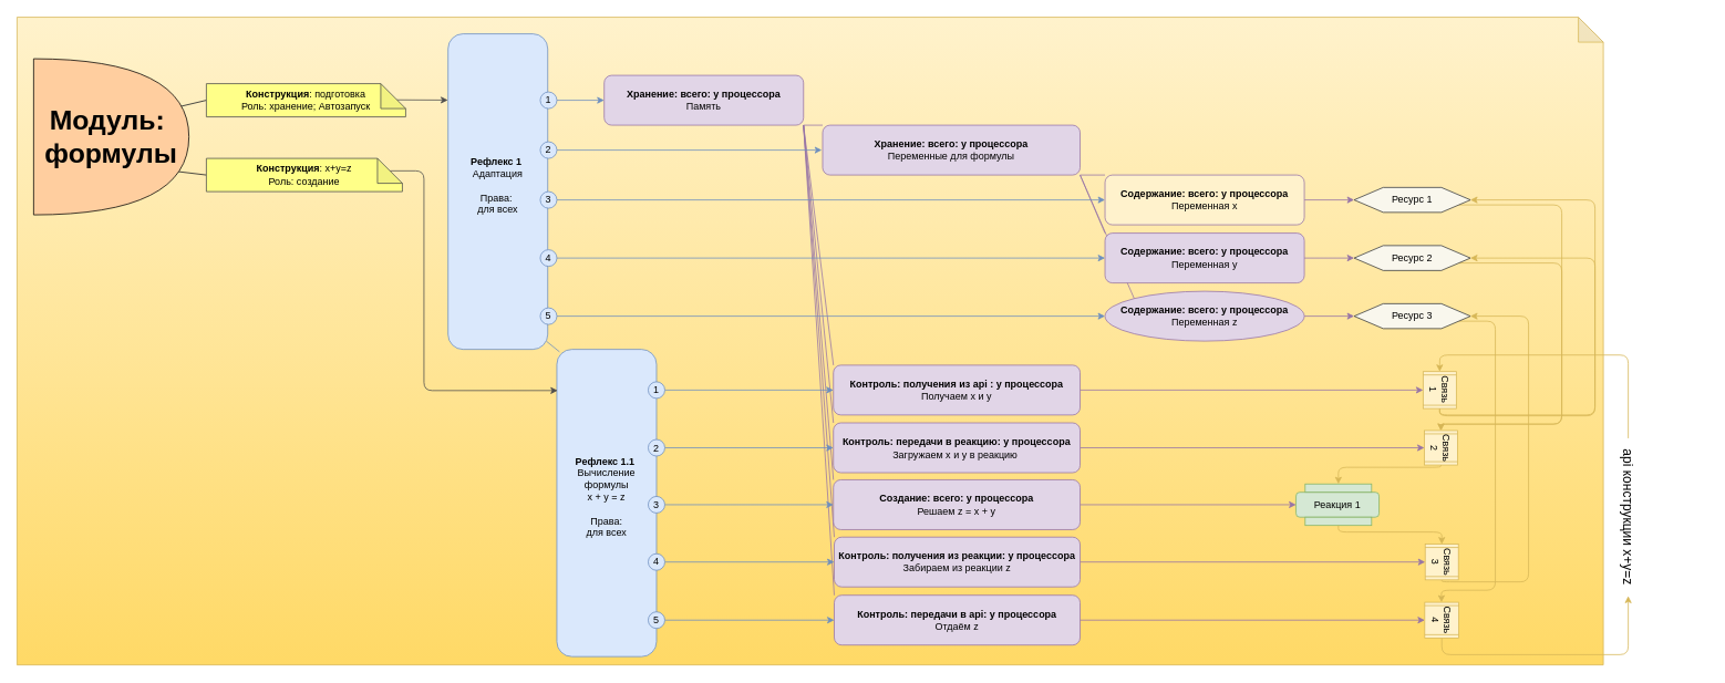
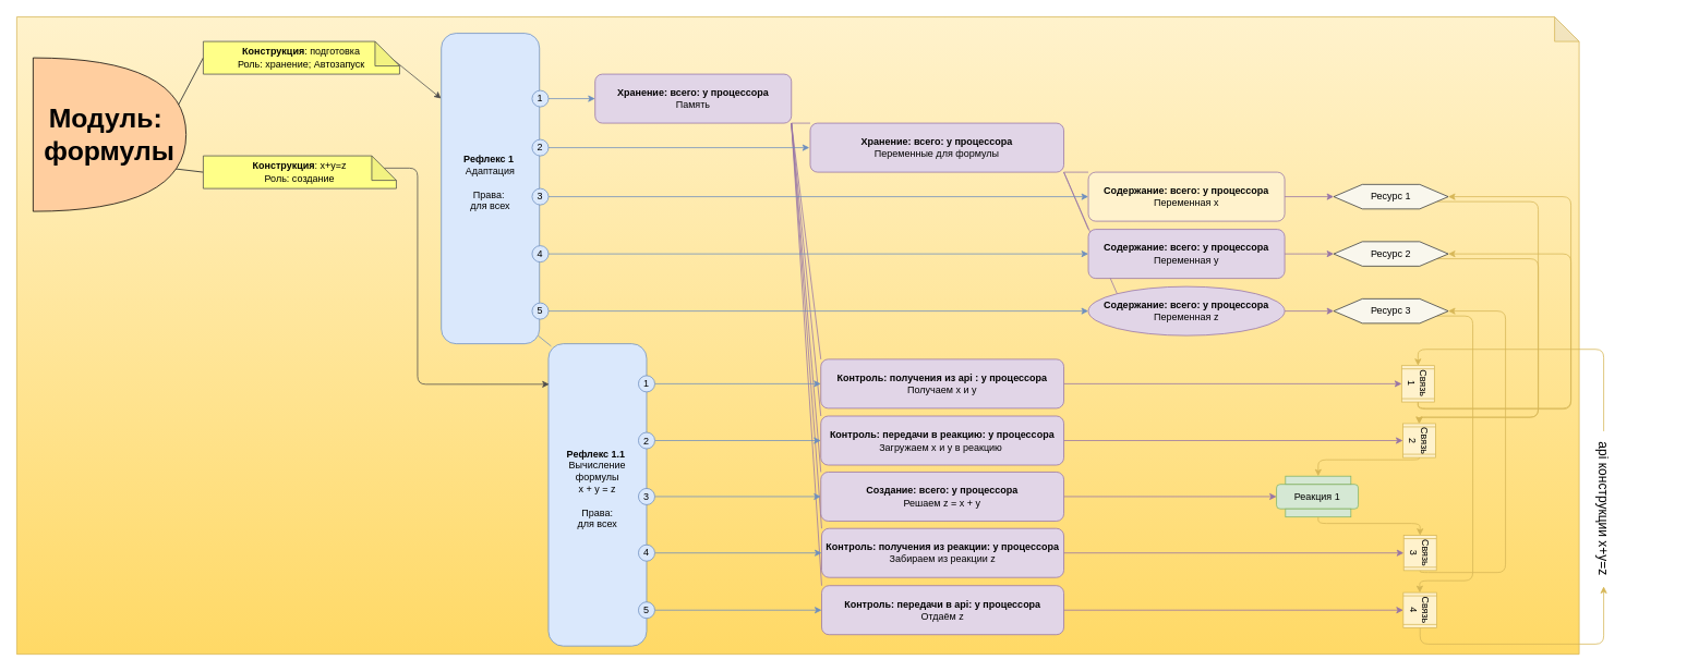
- <mxCell id="71" value="&lt;b&gt;Конструкция&lt;/b&gt;:&amp;nbsp;подготовка&lt;br&gt;Роль: хранение; Автозапуск" style="shape=note;whiteSpace=wrap;html=1;backgroundOutline=1;darkOpacity=0.05;fillColor=#FFFF88;strokeColor=#4D4D4D;" parent="1" vertex="1"><mxGeometry x="248" y="100" width="240" height="40" as="geometry" /></mxCell>
+ <mxCell id="71" value="&lt;b&gt;Конструкция&lt;/b&gt;:&amp;nbsp;подготовка&lt;br&gt;Роль: хранение; Автозапуск" style="shape=note;whiteSpace=wrap;html=1;backgroundOutline=1;darkOpacity=0.05;fillColor=#FFFF88;strokeColor=#4D4D4D;" parent="1" vertex="1"><mxGeometry x="248" y="50" width="240" height="40" as="geometry" /></mxCell>
